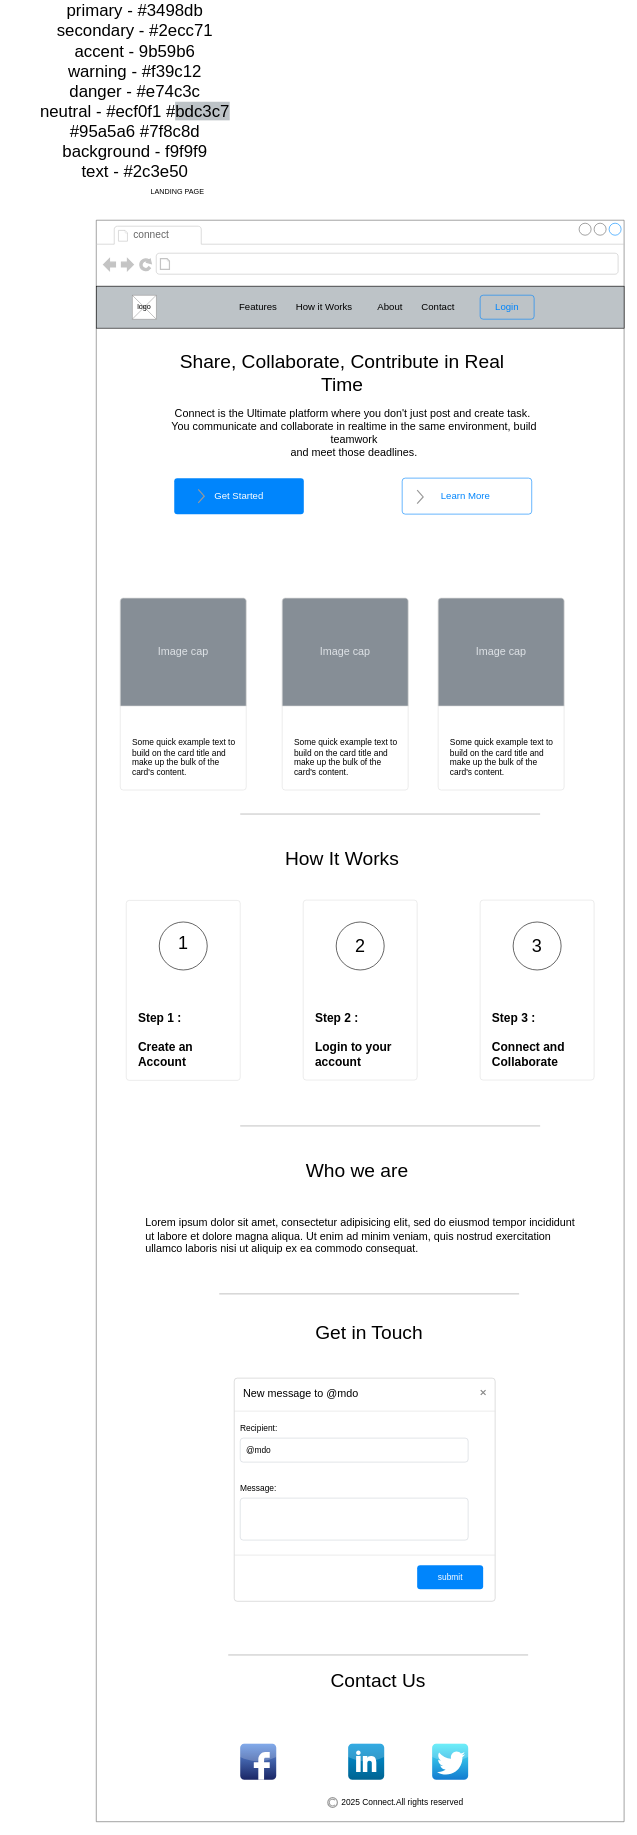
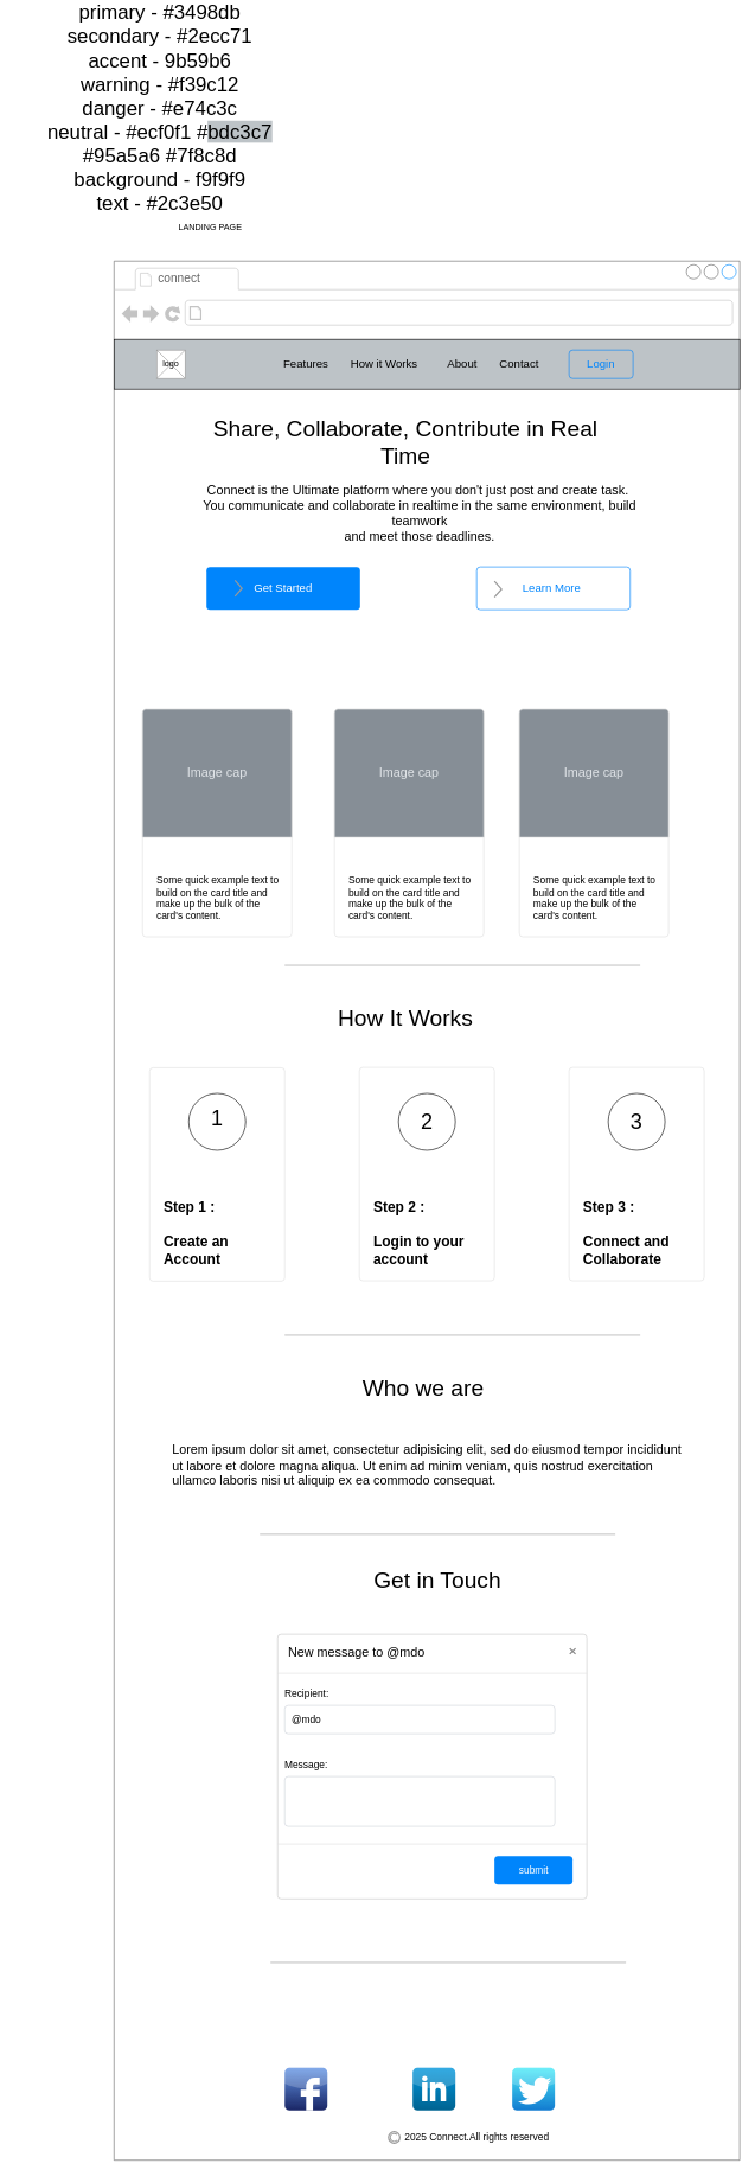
- <mxCell id="53" value="&lt;font style=&quot;font-size: 32px;&quot;&gt;Contact Us&lt;/font&gt;" style="text;strokeColor=none;align=center;fillColor=none;html=1;verticalAlign=middle;whiteSpace=wrap;rounded=0;" vertex="1" parent="3"><mxGeometry x="355" y="2420" width="230" height="30" as="geometry" /></mxCell>
